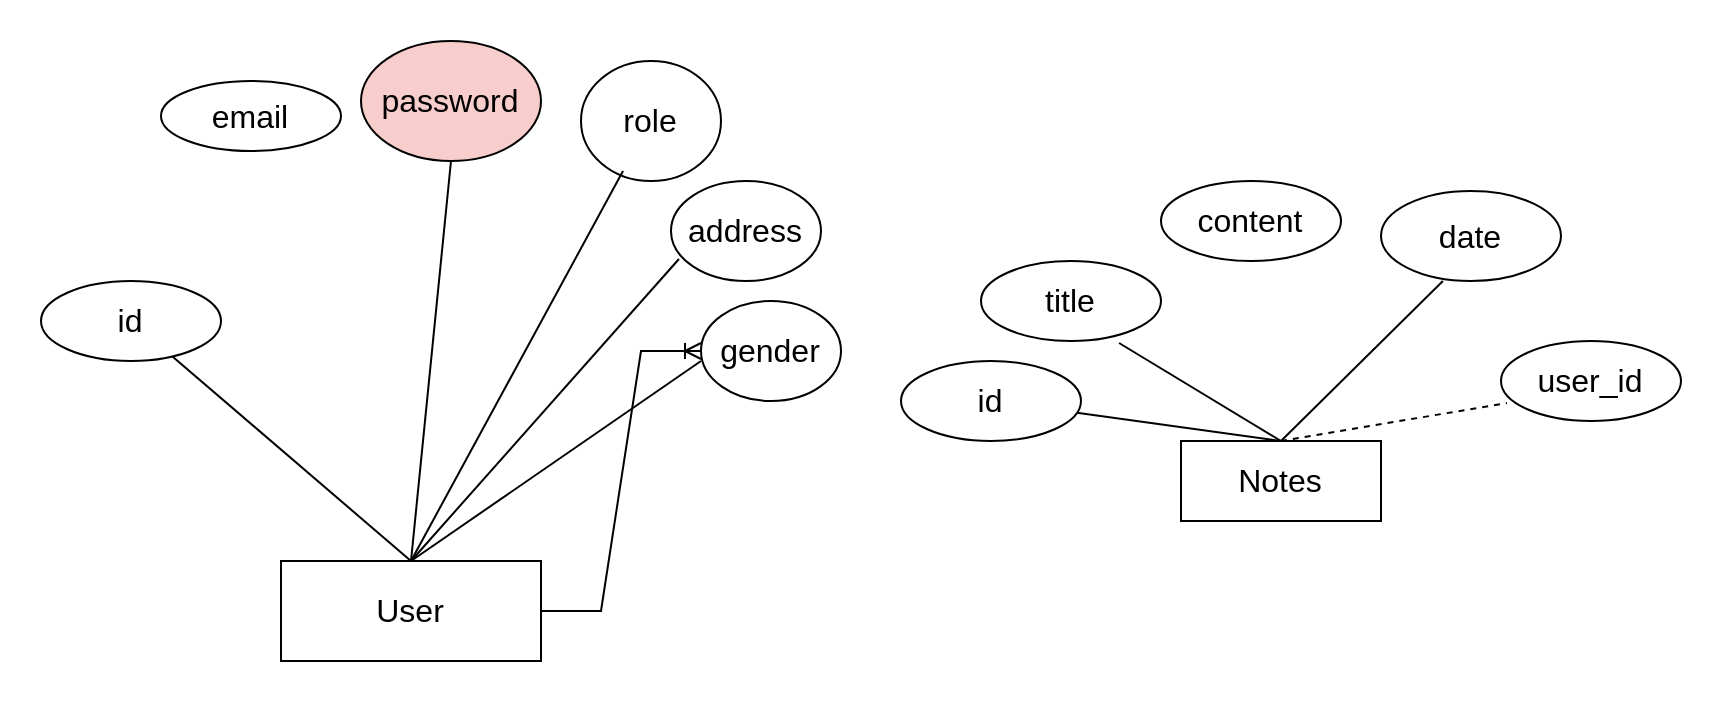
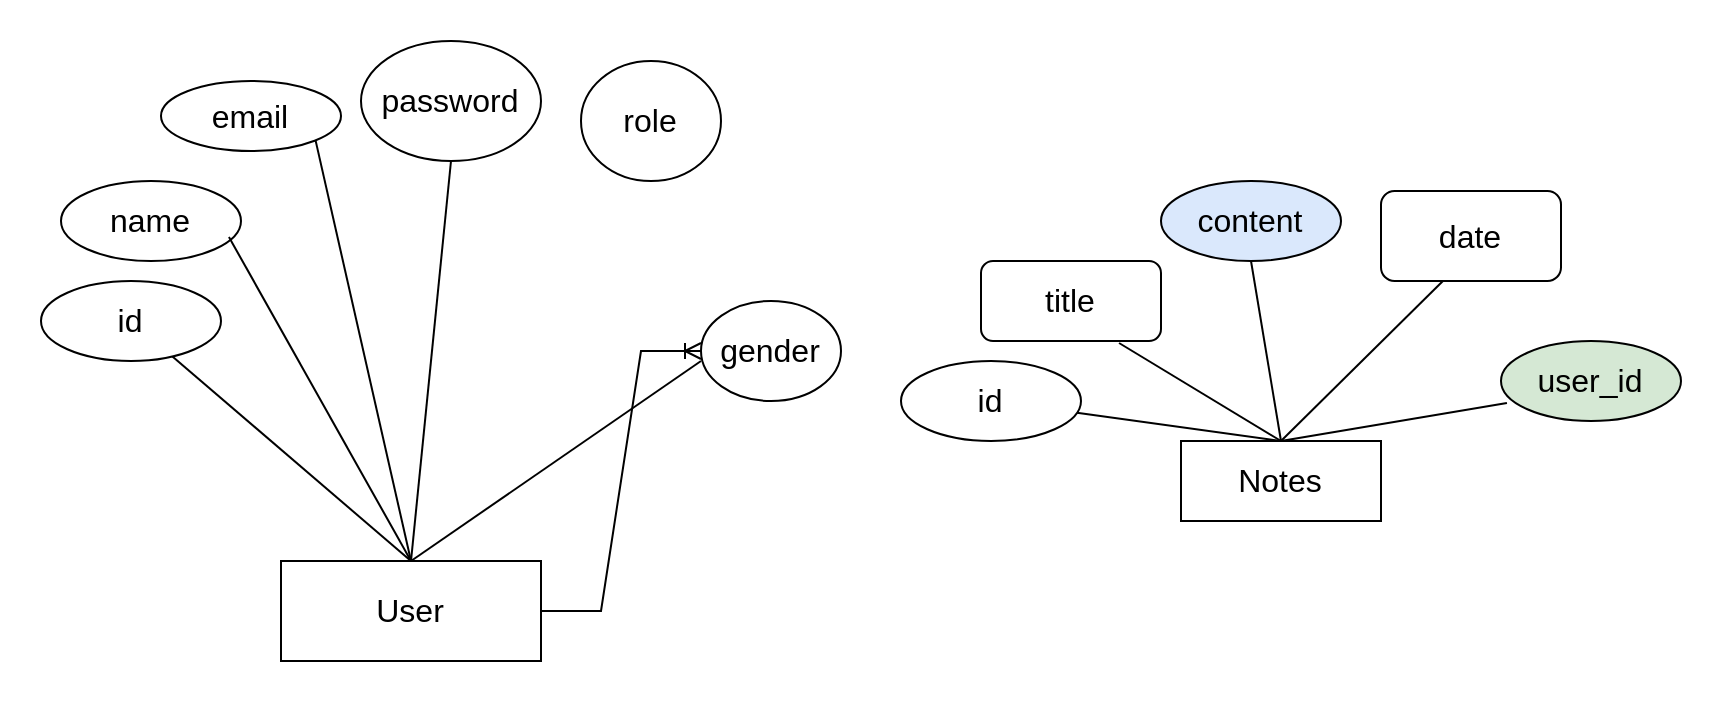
- <mxCell id="5" value="&lt;font size=&quot;3&quot;&gt;password&lt;/font&gt;" style="ellipse;whiteSpace=wrap;html=1;fillColor=#f8cecc;" vertex="1" parent="1"><mxGeometry x="180" y="20" width="90" height="60" as="geometry" /></mxCell>
+ <mxCell id="5" value="&lt;font size=&quot;3&quot;&gt;password&lt;/font&gt;" style="ellipse;whiteSpace=wrap;html=1;" vertex="1" parent="1"><mxGeometry x="180" y="20" width="90" height="60" as="geometry" /></mxCell>
+ <mxCell id="3" value="&lt;font size=&quot;3&quot;&gt;name&lt;/font&gt;" style="ellipse;whiteSpace=wrap;html=1;" vertex="1" parent="1"><mxGeometry x="30" y="90" width="90" height="40" as="geometry" /></mxCell>
- <mxCell id="22" value="&lt;font size=&quot;3&quot;&gt;content&lt;/font&gt;" style="ellipse;whiteSpace=wrap;html=1;" vertex="1" parent="1"><mxGeometry x="580" y="90" width="90" height="40" as="geometry" /></mxCell>
+ <mxCell id="22" value="&lt;font size=&quot;3&quot;&gt;content&lt;/font&gt;" style="ellipse;whiteSpace=wrap;html=1;fillColor=#dae8fc;" vertex="1" parent="1"><mxGeometry x="580" y="90" width="90" height="40" as="geometry" /></mxCell>
- <mxCell id="7" value="&lt;font size=&quot;3&quot;&gt;address&lt;/font&gt;" style="ellipse;whiteSpace=wrap;html=1;" vertex="1" parent="1"><mxGeometry x="335" y="90" width="75" height="50" as="geometry" /></mxCell>
- <mxCell id="21" value="&lt;font size=&quot;3&quot;&gt;date&lt;/font&gt;" style="ellipse;whiteSpace=wrap;html=1;" vertex="1" parent="1"><mxGeometry x="690" y="95" width="90" height="45" as="geometry" /></mxCell>
+ <mxCell id="21" value="&lt;font size=&quot;3&quot;&gt;date&lt;/font&gt;" style="whiteSpace=wrap;html=1;rounded=1;" vertex="1" parent="1"><mxGeometry x="690" y="95" width="90" height="45" as="geometry" /></mxCell>
- <mxCell id="18" value="&lt;font size=&quot;3&quot;&gt;title&lt;/font&gt;" style="ellipse;whiteSpace=wrap;html=1;" vertex="1" parent="1"><mxGeometry x="490" y="130" width="90" height="40" as="geometry" /></mxCell>
+ <mxCell id="18" value="&lt;font size=&quot;3&quot;&gt;title&lt;/font&gt;" style="whiteSpace=wrap;html=1;rounded=1;" vertex="1" parent="1"><mxGeometry x="490" y="130" width="90" height="40" as="geometry" /></mxCell>
+ <mxCell id="9" value="" style="endArrow=none;html=1;rounded=0;exitX=0.5;exitY=0;exitDx=0;exitDy=0;entryX=1;entryY=1;entryDx=0;entryDy=0;" edge="1" parent="1" source="2" target="4"><mxGeometry width="50" height="50" relative="1" as="geometry"><mxPoint x="450" y="190" as="sourcePoint" /><mxPoint x="180" y="100" as="targetPoint" /></mxGeometry></mxCell>
+ <mxCell id="25" value="" style="endArrow=none;html=1;rounded=0;exitX=0.5;exitY=0;exitDx=0;exitDy=0;entryX=0.5;entryY=1;entryDx=0;entryDy=0;" edge="1" parent="1" source="17" target="22"><mxGeometry width="50" height="50" relative="1" as="geometry"><mxPoint x="660" y="240" as="sourcePoint" /><mxPoint x="560" y="230" as="targetPoint" /></mxGeometry></mxCell>
- <mxCell id="13" value="" style="endArrow=none;html=1;rounded=0;exitX=0.5;exitY=0;exitDx=0;exitDy=0;entryX=0.3;entryY=0.917;entryDx=0;entryDy=0;entryPerimeter=0;" edge="1" parent="1" source="2" target="6"><mxGeometry width="50" height="50" relative="1" as="geometry"><mxPoint x="450" y="190" as="sourcePoint" /><mxPoint x="310" y="90" as="targetPoint" /></mxGeometry></mxCell>
- <mxCell id="20" value="&lt;font size=&quot;3&quot;&gt;user_id&lt;/font&gt;" style="ellipse;whiteSpace=wrap;html=1;" vertex="1" parent="1"><mxGeometry x="750" y="170" width="90" height="40" as="geometry" /></mxCell>
+ <mxCell id="20" value="&lt;font size=&quot;3&quot;&gt;user_id&lt;/font&gt;" style="ellipse;whiteSpace=wrap;html=1;fillColor=#d5e8d4;" vertex="1" parent="1"><mxGeometry x="750" y="170" width="90" height="40" as="geometry" /></mxCell>
+ <mxCell id="14" value="" style="endArrow=none;html=1;rounded=0;exitX=0.5;exitY=0;exitDx=0;exitDy=0;entryX=0.933;entryY=0.7;entryDx=0;entryDy=0;entryPerimeter=0;" edge="1" parent="1" source="2" target="3"><mxGeometry width="50" height="50" relative="1" as="geometry"><mxPoint x="450" y="190" as="sourcePoint" /><mxPoint x="500" y="140" as="targetPoint" /></mxGeometry></mxCell>
- <mxCell id="12" value="" style="endArrow=none;html=1;rounded=0;exitX=0.5;exitY=0;exitDx=0;exitDy=0;entryX=0.053;entryY=0.78;entryDx=0;entryDy=0;entryPerimeter=0;" edge="1" parent="1" source="2" target="7"><mxGeometry width="50" height="50" relative="1" as="geometry"><mxPoint x="450" y="190" as="sourcePoint" /><mxPoint x="350" y="130" as="targetPoint" /></mxGeometry></mxCell>
- <mxCell id="27" value="" style="endArrow=none;html=1;rounded=0;exitX=0.5;exitY=0;exitDx=0;exitDy=0;entryX=0.033;entryY=0.775;entryDx=0;entryDy=0;entryPerimeter=0;dashed=1;" edge="1" parent="1" source="17" target="20"><mxGeometry width="50" height="50" relative="1" as="geometry"><mxPoint x="680" y="260" as="sourcePoint" /><mxPoint x="580" y="250" as="targetPoint" /></mxGeometry></mxCell>
+ <mxCell id="27" value="" style="endArrow=none;html=1;rounded=0;exitX=0.5;exitY=0;exitDx=0;exitDy=0;entryX=0.033;entryY=0.775;entryDx=0;entryDy=0;entryPerimeter=0;" edge="1" parent="1" source="17" target="20"><mxGeometry width="50" height="50" relative="1" as="geometry"><mxPoint x="680" y="260" as="sourcePoint" /><mxPoint x="580" y="250" as="targetPoint" /></mxGeometry></mxCell>
